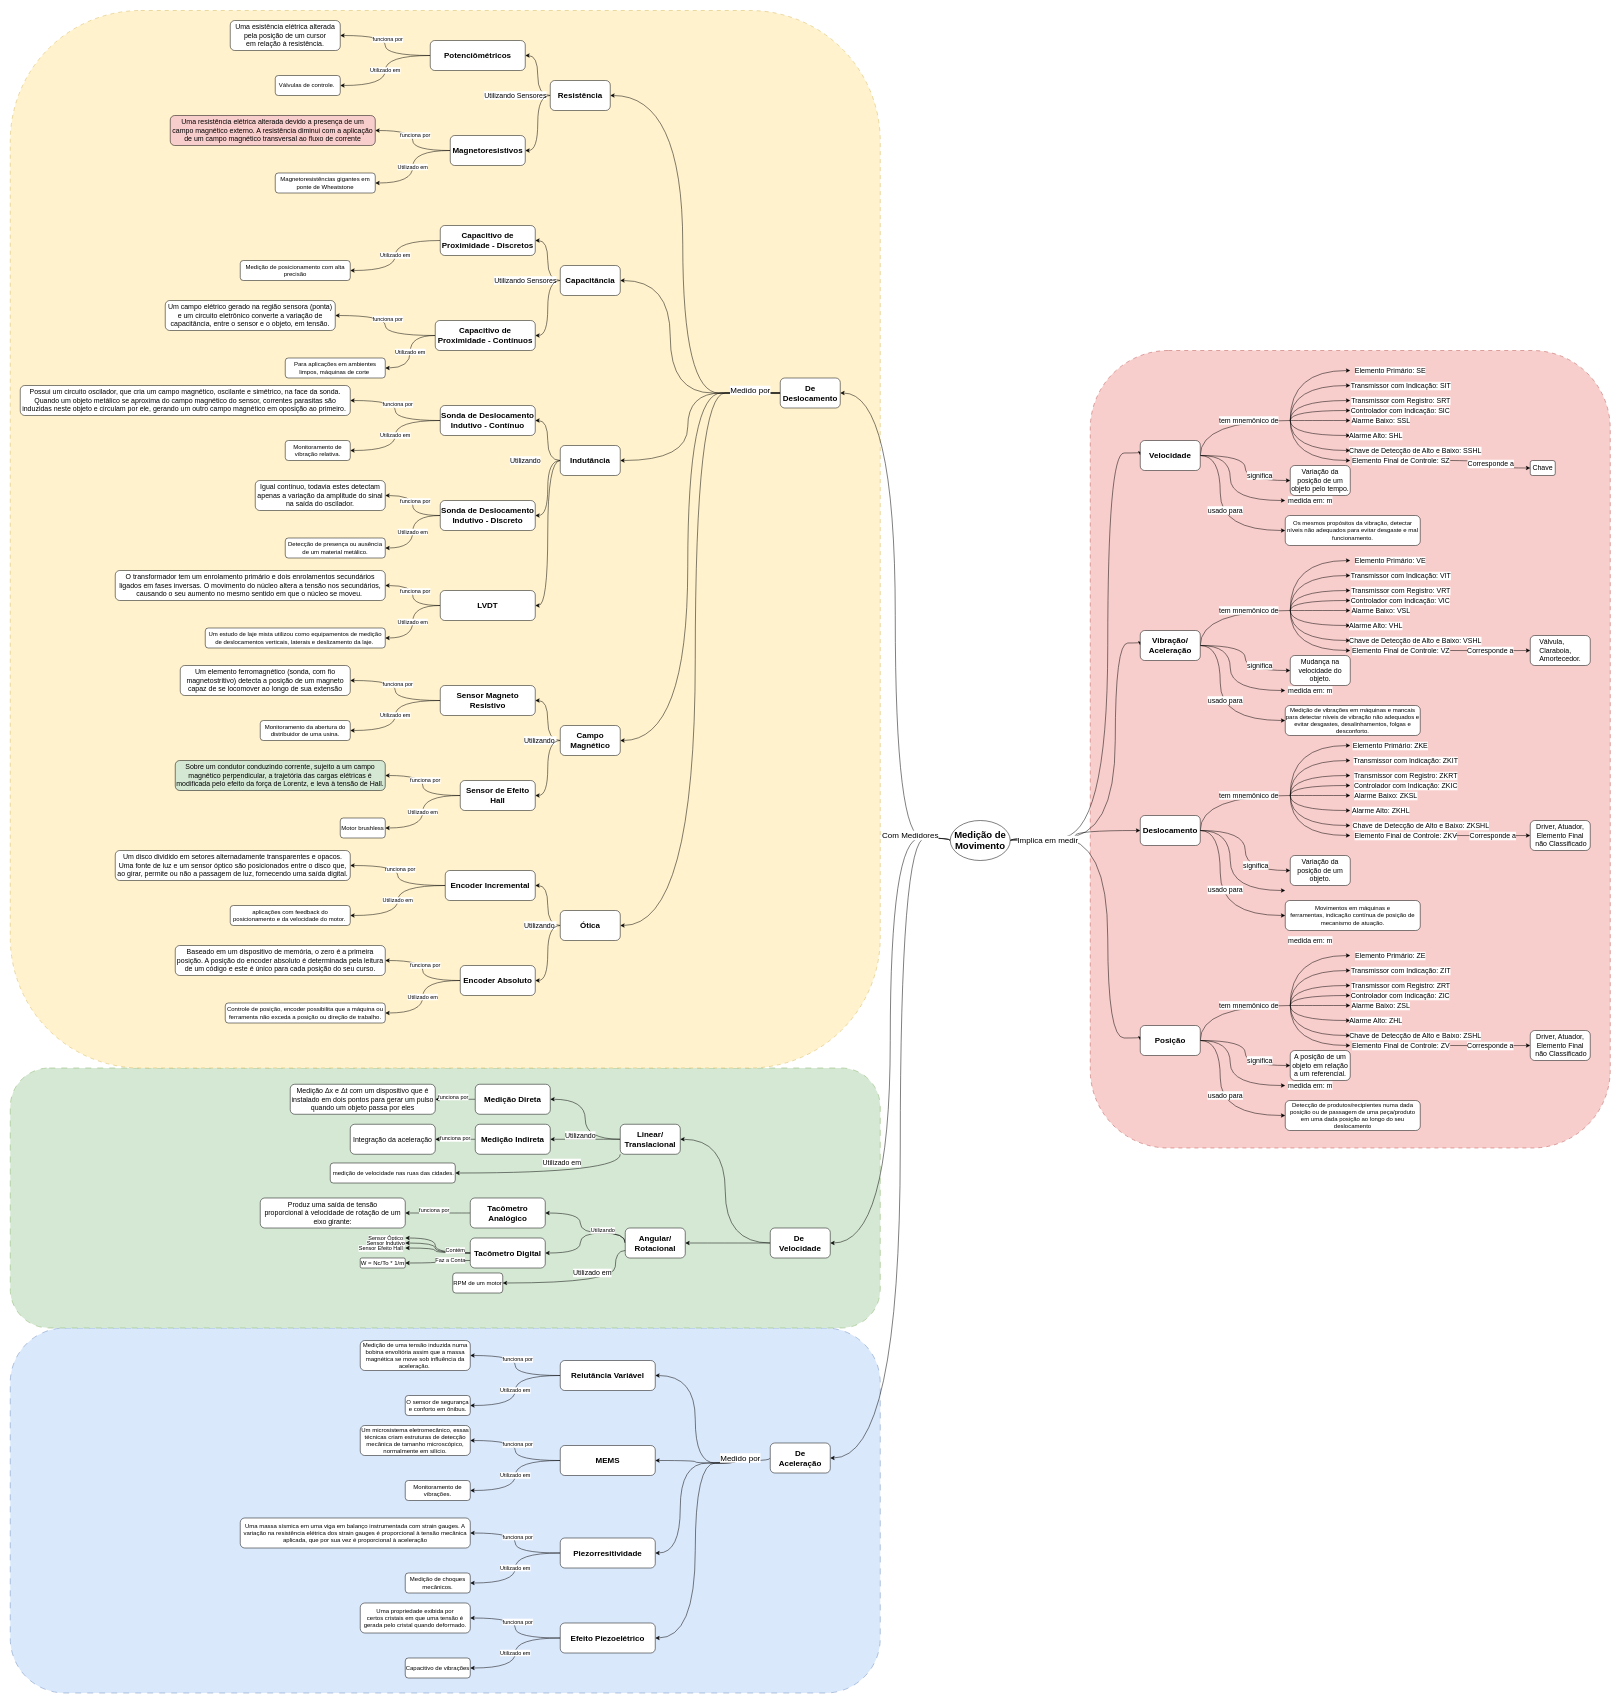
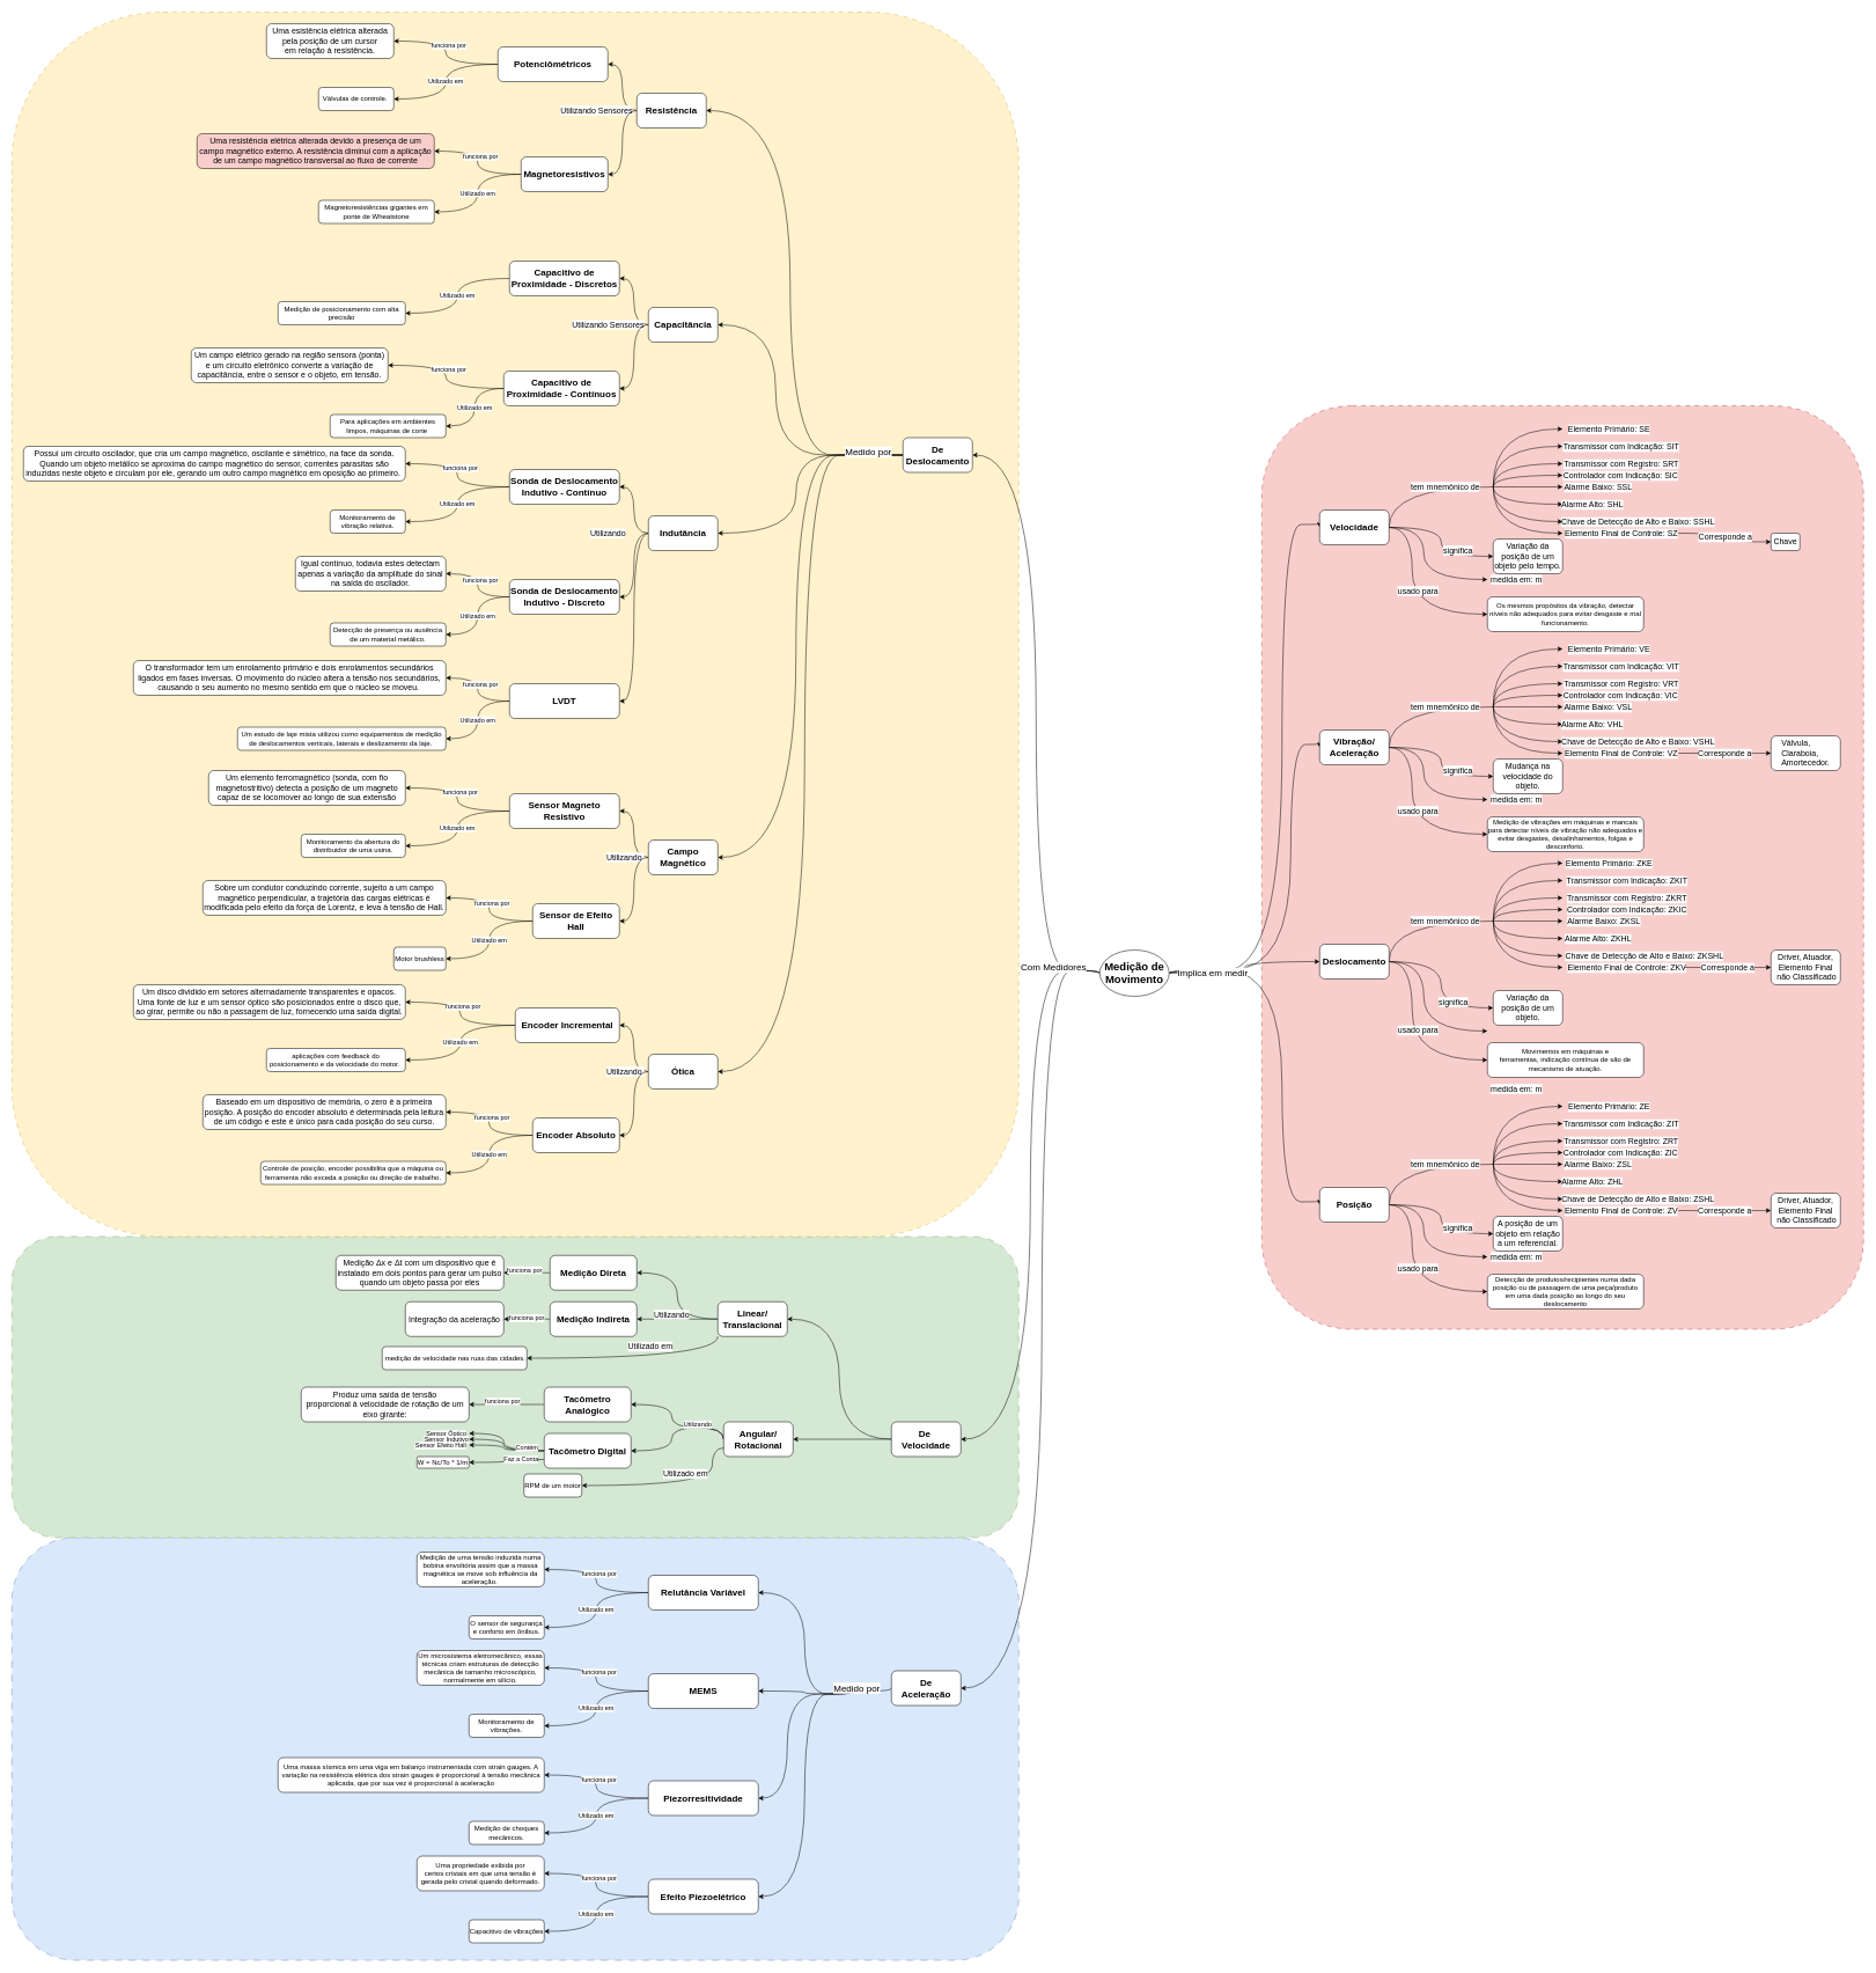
- <mxCell id="179" value="&lt;font style=&quot;font-size: 14px;&quot;&gt;Sobre um condutor conduzindo corrente, sujeito a um campo magnético perpendicular, a trajetória das cargas elétricas é modificada pelo efeito da força de Lorentz, e leva à tensão de Hall.&lt;br&gt;&lt;/font&gt;" style="rounded=1;whiteSpace=wrap;html=1;fillColor=#d5e8d4;" vertex="1" parent="1"><mxGeometry x="350" y="1520" width="420" height="60" as="geometry" /></mxCell>
+ <mxCell id="179" value="&lt;font style=&quot;font-size: 14px;&quot;&gt;Sobre um condutor conduzindo corrente, sujeito a um campo magnético perpendicular, a trajetória das cargas elétricas é modificada pelo efeito da força de Lorentz, e leva à tensão de Hall.&lt;br&gt;&lt;/font&gt;" style="rounded=1;whiteSpace=wrap;html=1;" vertex="1" parent="1"><mxGeometry x="350" y="1520" width="420" height="60" as="geometry" /></mxCell>
- <mxCell id="65" value="&lt;div&gt;Movimentos em máquinas e&lt;br&gt;ferramentas, indicação contínua de posição de&lt;br&gt;mecanismo de atuação.&lt;br&gt;&lt;/div&gt;" style="rounded=1;whiteSpace=wrap;html=1;" vertex="1" parent="1"><mxGeometry x="2570" y="1800" width="270" height="60" as="geometry" /></mxCell>
+ <mxCell id="65" value="&lt;div&gt;Movimentos em máquinas e&lt;br&gt;ferramentas, indicação contínua de são de&lt;br&gt;mecanismo de atuação.&lt;br&gt;&lt;/div&gt;" style="rounded=1;whiteSpace=wrap;html=1;" vertex="1" parent="1"><mxGeometry x="2570" y="1800" width="270" height="60" as="geometry" /></mxCell>
